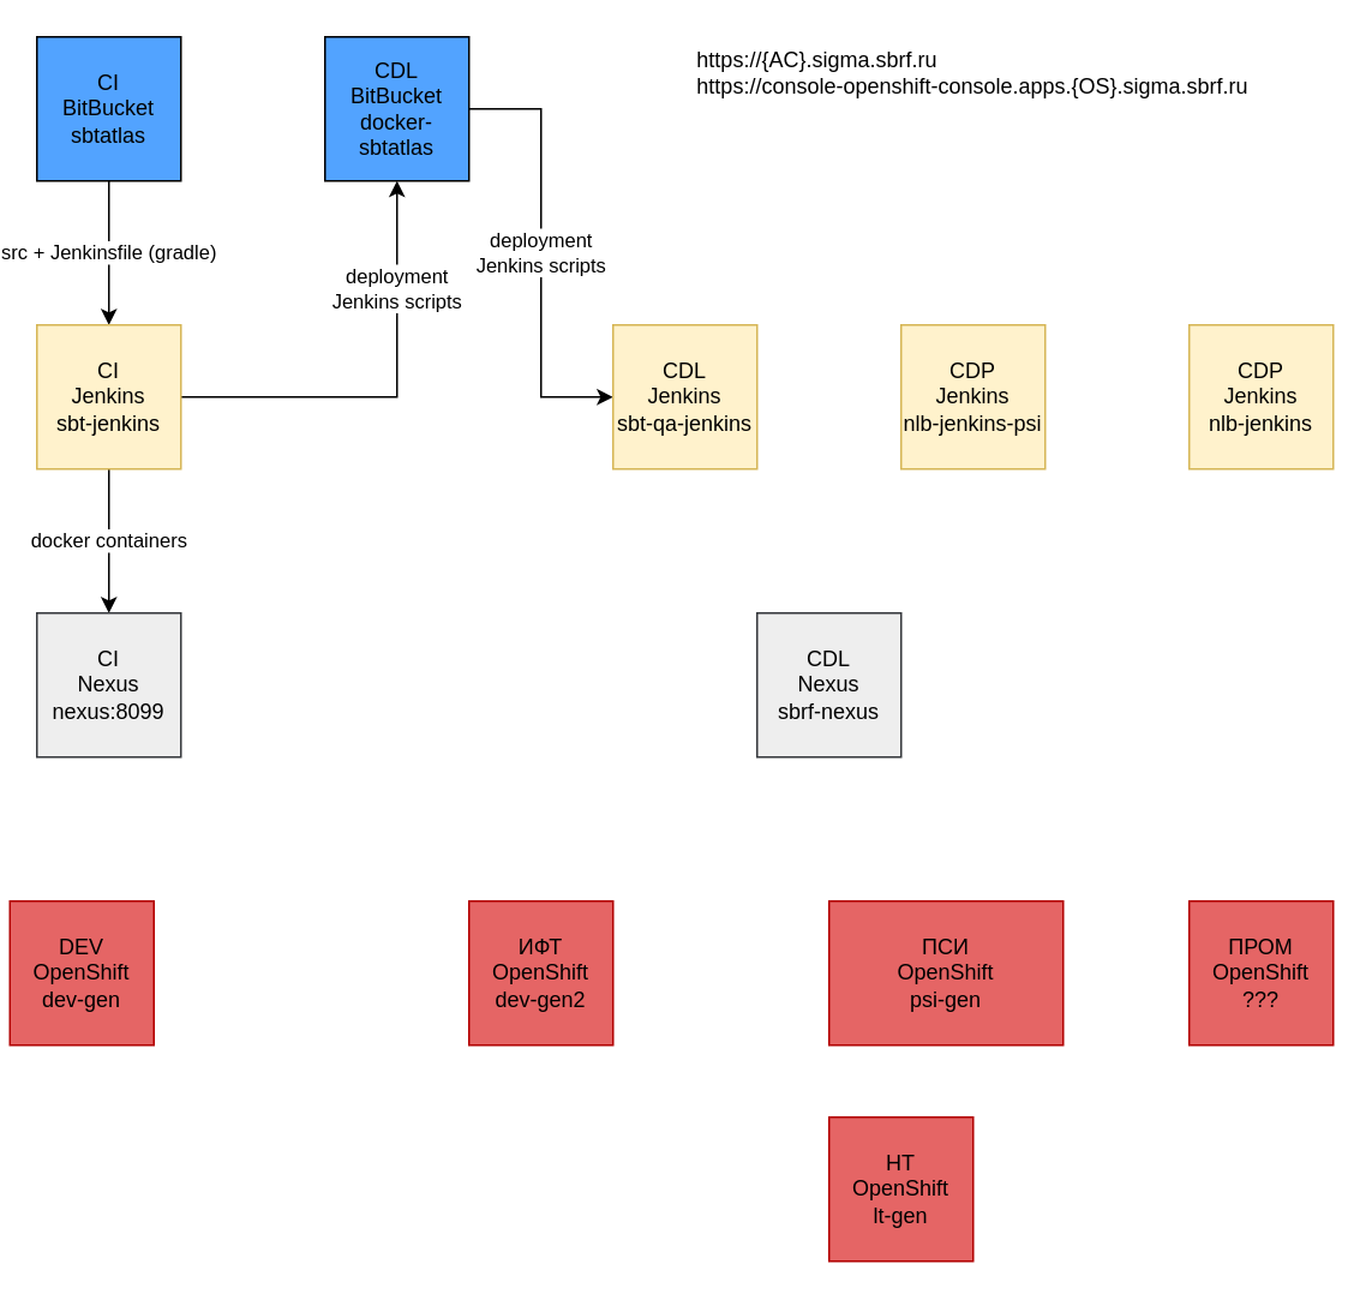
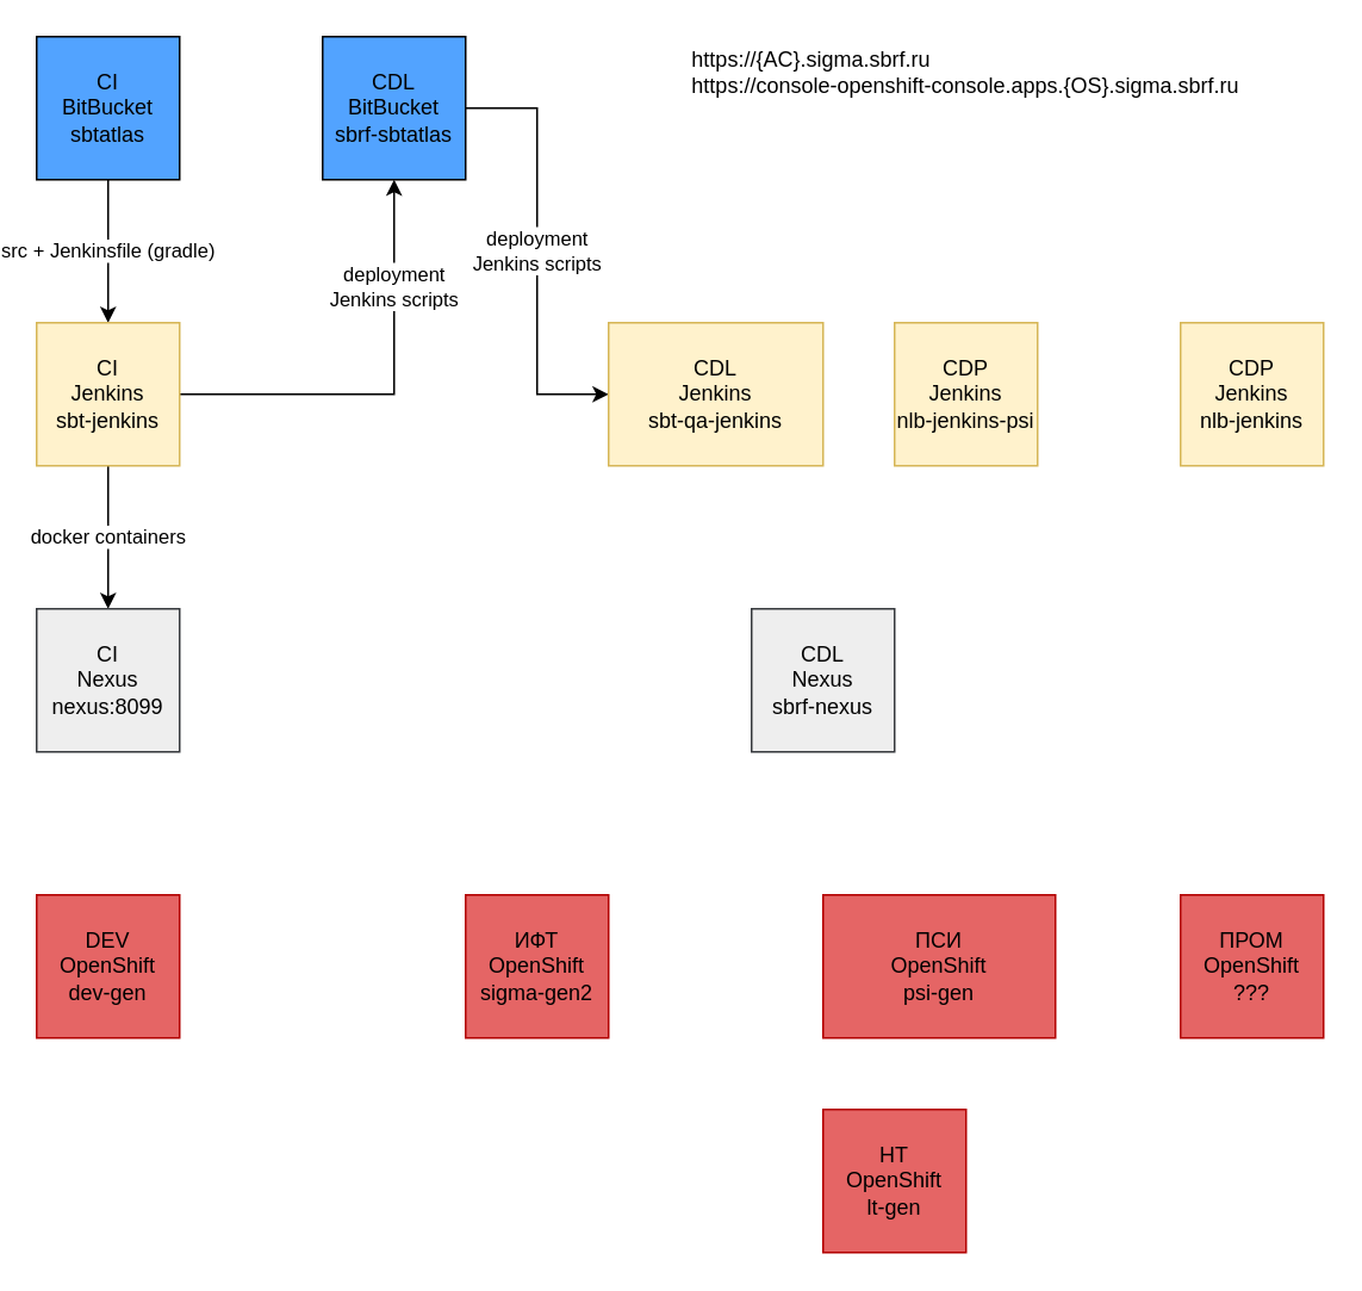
- <mxCell id="10" value="&lt;div&gt;CDL&lt;br&gt;&lt;/div&gt;&lt;div&gt;BitBucket&lt;/div&gt;&lt;div&gt;docker-sbtatlas&lt;br&gt;&lt;/div&gt;" style="whiteSpace=wrap;html=1;aspect=fixed;fillColor=#52A3FF;" vertex="1" parent="1"><mxGeometry x="180" y="20" width="80" height="80" as="geometry" /></mxCell>
+ <mxCell id="10" value="&lt;div&gt;CDL&lt;br&gt;&lt;/div&gt;&lt;div&gt;BitBucket&lt;/div&gt;&lt;div&gt;sbrf-sbtatlas&lt;br&gt;&lt;/div&gt;" style="whiteSpace=wrap;html=1;aspect=fixed;fillColor=#52A3FF;" vertex="1" parent="1"><mxGeometry x="180" y="20" width="80" height="80" as="geometry" /></mxCell>
- <mxCell id="11" value="&lt;div&gt;CDL&lt;br&gt;Jenkins&lt;br&gt;sbt-qa-jenkins&lt;br&gt;&lt;/div&gt;" style="whiteSpace=wrap;html=1;aspect=fixed;fillColor=#fff2cc;strokeColor=#d6b656;" vertex="1" parent="1"><mxGeometry x="340" y="180" width="80" height="80" as="geometry" /></mxCell>
+ <mxCell id="11" value="&lt;div&gt;CDL&lt;br&gt;Jenkins&lt;br&gt;sbt-qa-jenkins&lt;br&gt;&lt;/div&gt;" style="whiteSpace=wrap;html=1;aspect=fixed;fillColor=#fff2cc;strokeColor=#d6b656;" vertex="1" parent="1"><mxGeometry x="340" y="180" width="120" height="80" as="geometry" /></mxCell>
- <mxCell id="8" value="DEV&lt;br&gt;OpenShift&lt;br&gt;dev-gen" style="whiteSpace=wrap;html=1;aspect=fixed;strokeColor=#B20000;fillColor=#E56565;" parent="1" vertex="1"><mxGeometry x="5" y="500" width="80" height="80" as="geometry" /></mxCell>
+ <mxCell id="8" value="DEV&lt;br&gt;OpenShift&lt;br&gt;dev-gen" style="whiteSpace=wrap;html=1;aspect=fixed;strokeColor=#B20000;fillColor=#E56565;" parent="1" vertex="1"><mxGeometry x="20" y="500" width="80" height="80" as="geometry" /></mxCell>
- <mxCell id="15" value="ИФТ&lt;br&gt;OpenShift&lt;br&gt;dev-gen2" style="whiteSpace=wrap;html=1;aspect=fixed;strokeColor=#B20000;fillColor=#E56565;" vertex="1" parent="1"><mxGeometry x="260" y="500" width="80" height="80" as="geometry" /></mxCell>
+ <mxCell id="15" value="ИФТ&lt;br&gt;OpenShift&lt;br&gt;sigma-gen2" style="whiteSpace=wrap;html=1;aspect=fixed;strokeColor=#B20000;fillColor=#E56565;" vertex="1" parent="1"><mxGeometry x="260" y="500" width="80" height="80" as="geometry" /></mxCell>
